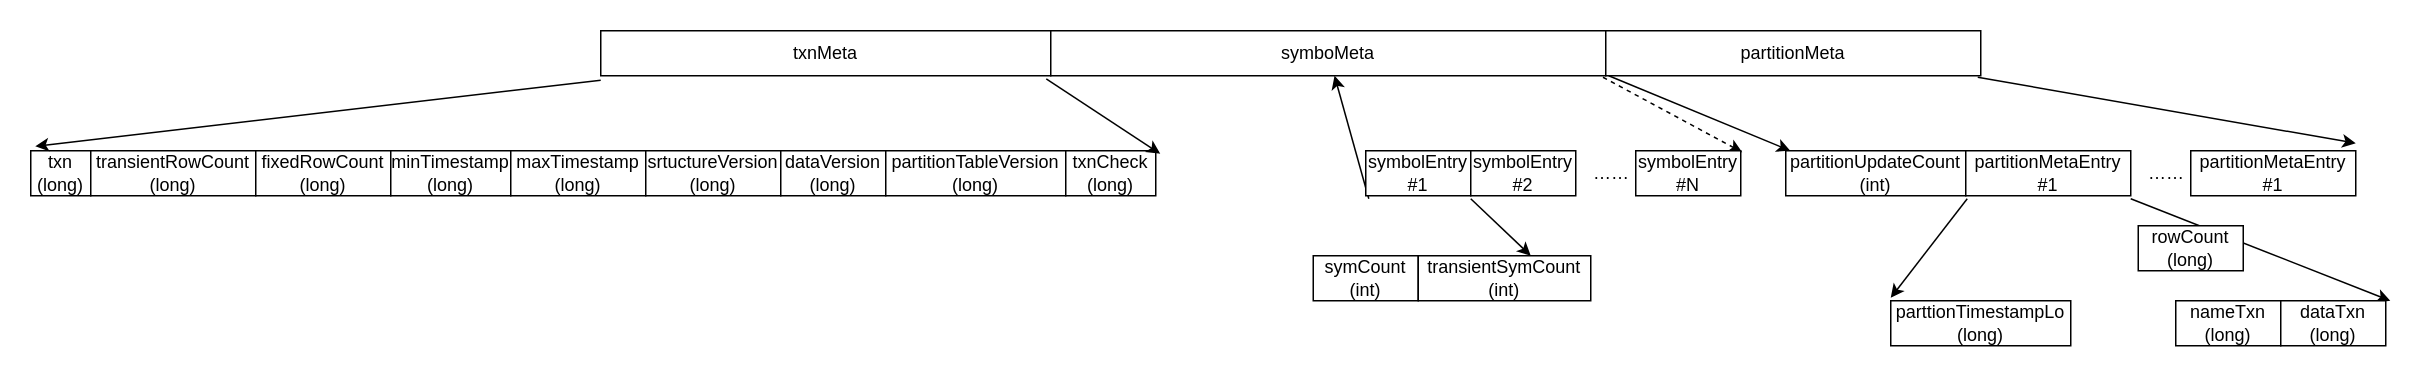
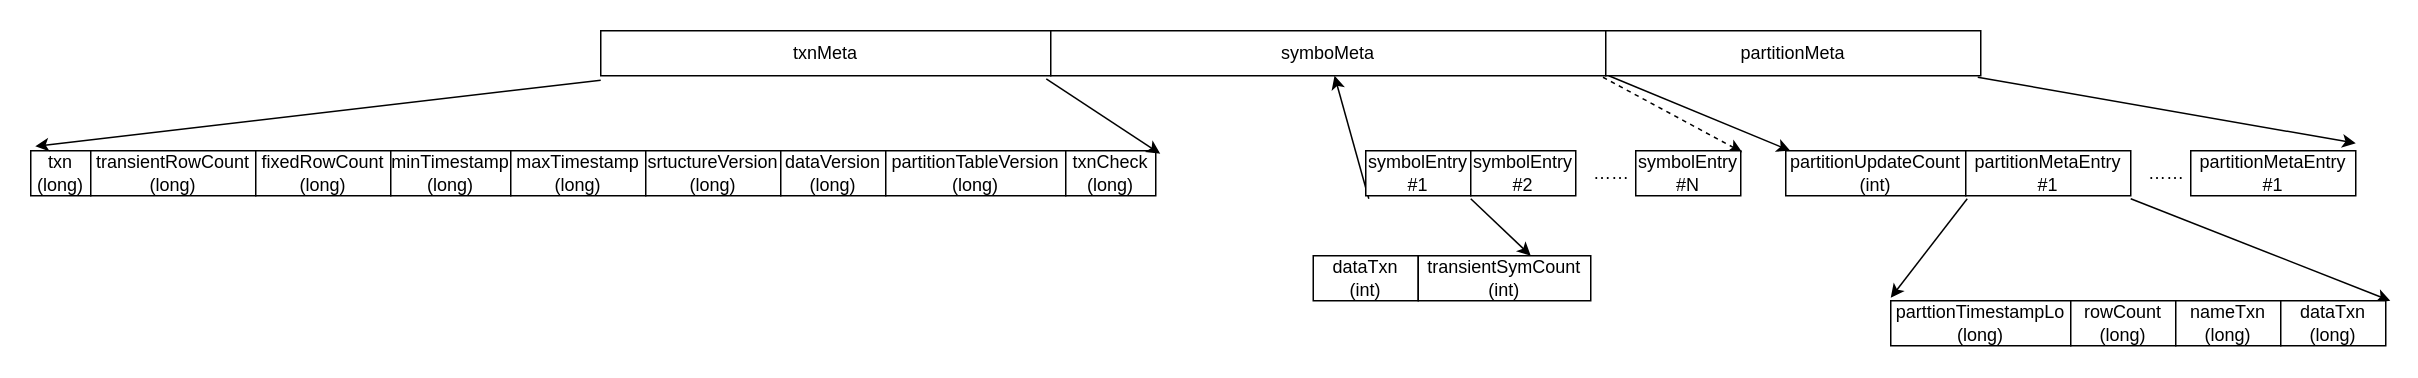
- <mxCell id="34" value="rowCount&lt;br&gt;(long)" style="rounded=0;whiteSpace=wrap;html=1;" vertex="1" parent="1"><mxGeometry x="1425" y="150" width="70" height="30" as="geometry" /></mxCell>
+ <mxCell id="34" value="rowCount&lt;br&gt;(long)" style="rounded=0;whiteSpace=wrap;html=1;" vertex="1" parent="1"><mxGeometry x="1380" y="200" width="70" height="30" as="geometry" /></mxCell>
- <mxCell id="10" value="symCount&lt;br&gt;(int)" style="rounded=0;whiteSpace=wrap;html=1;" parent="1" vertex="1"><mxGeometry x="875" y="170" width="70" height="30" as="geometry" /></mxCell>
+ <mxCell id="10" value="dataTxn&lt;br&gt;(int)" style="rounded=0;whiteSpace=wrap;html=1;" parent="1" vertex="1"><mxGeometry x="875" y="170" width="70" height="30" as="geometry" /></mxCell>
